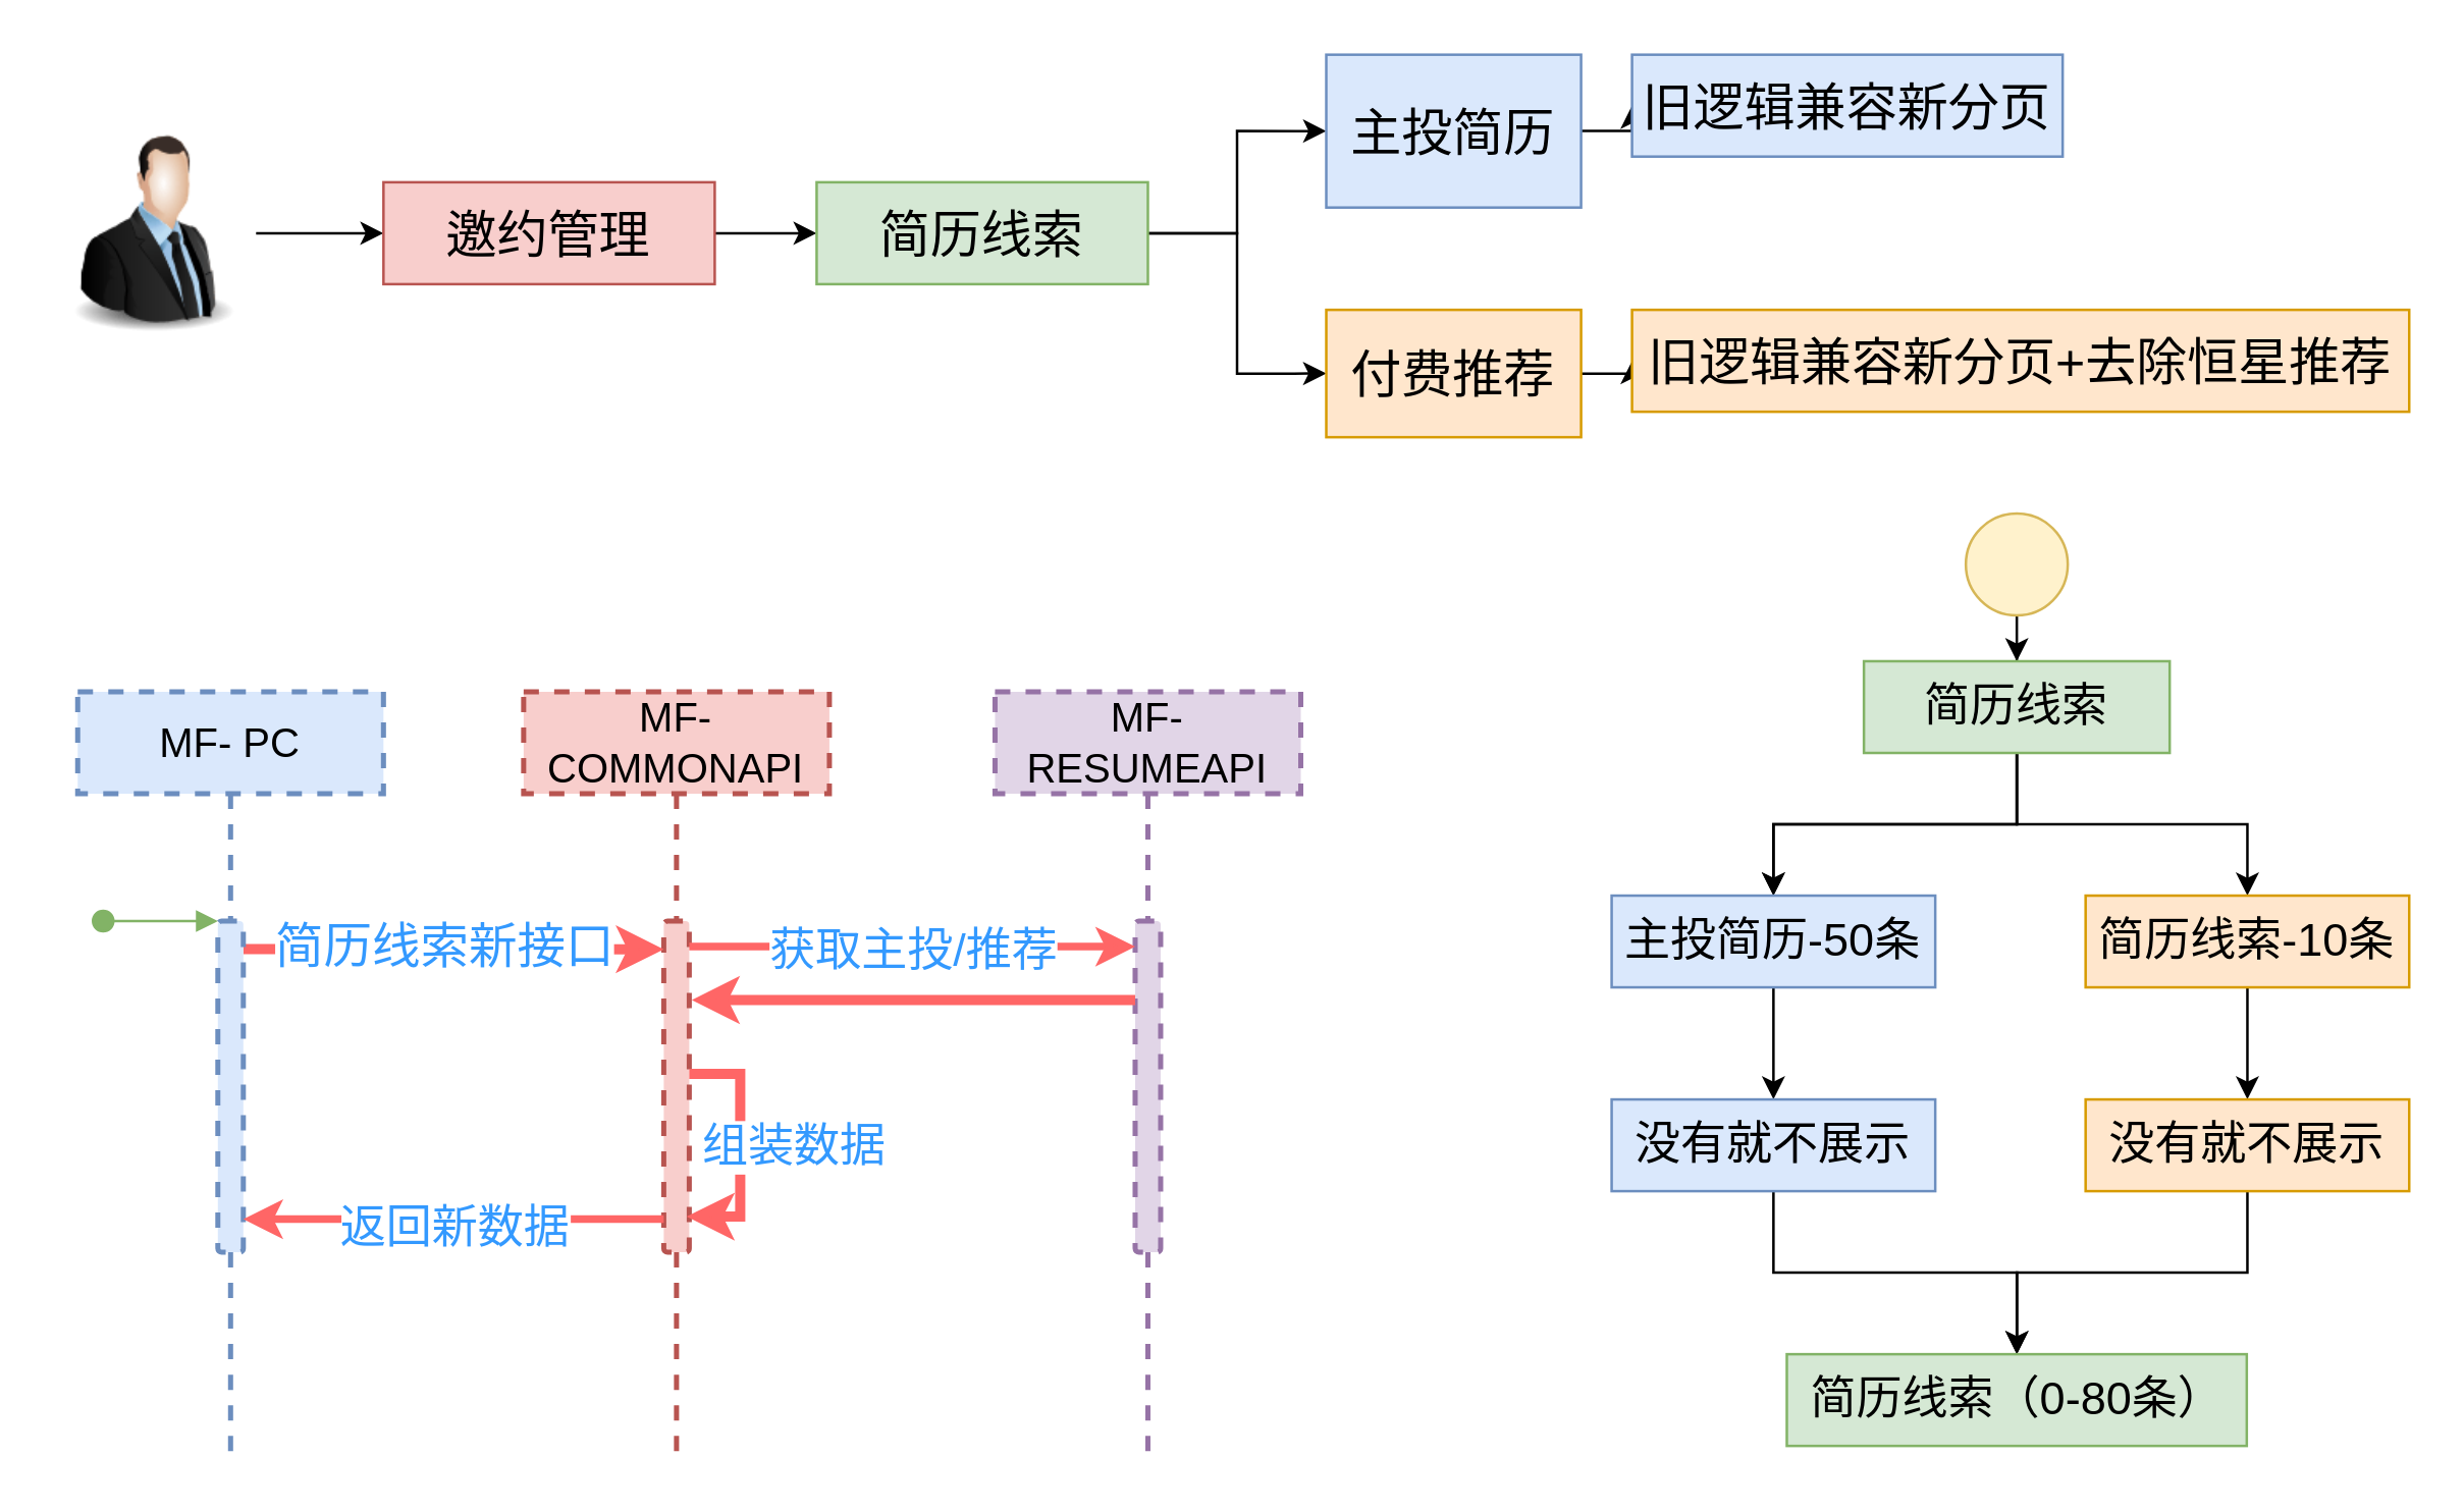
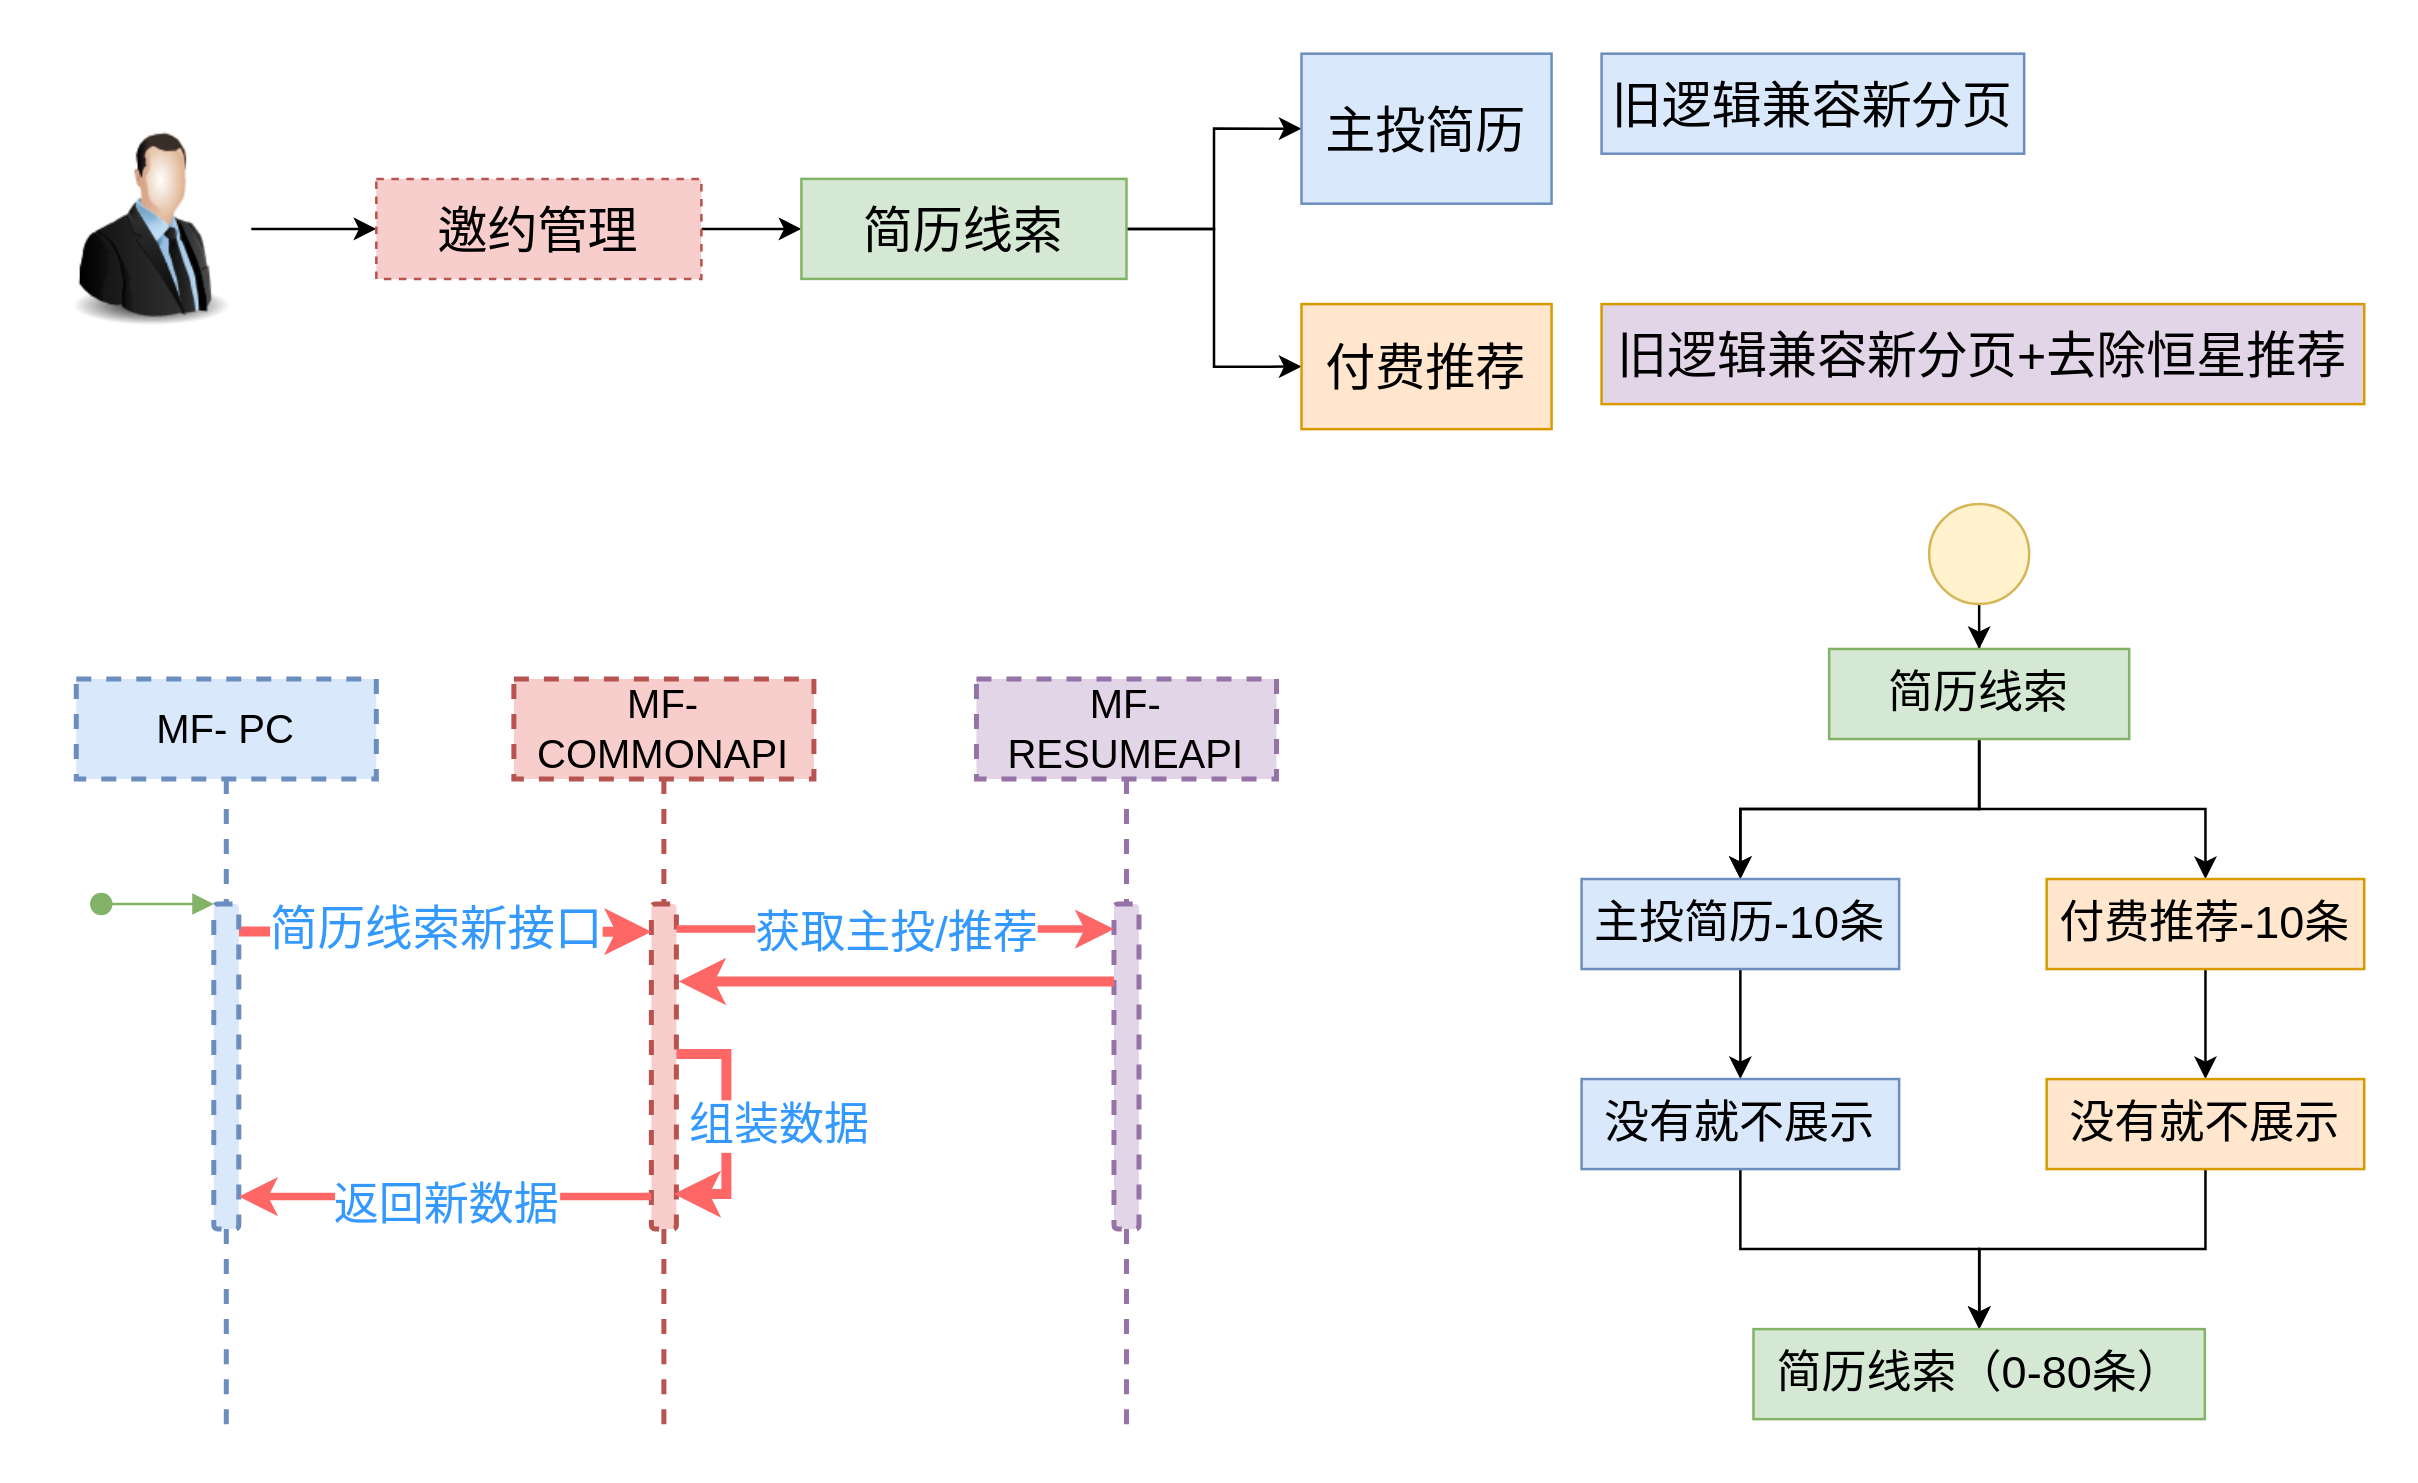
- <mxCell id="9" style="edgeStyle=orthogonalEdgeStyle;rounded=0;orthogonalLoop=1;jettySize=auto;html=1;entryX=0;entryY=0.5;entryDx=0;entryDy=0;" edge="1" parent="1" source="10" target="14"><mxGeometry relative="1" as="geometry" /></mxCell>
- <mxCell id="5" value="邀约管理" style="rounded=0;whiteSpace=wrap;html=1;fontSize=20;fillColor=#f8cecc;strokeColor=#b85450;" vertex="1" parent="1"><mxGeometry x="150" y="71" width="130" height="40" as="geometry" /></mxCell>
+ <mxCell id="5" value="邀约管理" style="rounded=0;whiteSpace=wrap;html=1;fontSize=20;fillColor=#f8cecc;strokeColor=#b85450;dashed=1;" vertex="1" parent="1"><mxGeometry x="150" y="71" width="130" height="40" as="geometry" /></mxCell>
- <mxCell id="15" value="旧逻辑兼容新分页+去除恒星推荐" style="rounded=0;whiteSpace=wrap;html=1;fontSize=20;fillColor=#ffe6cc;strokeColor=#d79b00;" vertex="1" parent="1"><mxGeometry x="640" y="121.08" width="305" height="40" as="geometry" /></mxCell>
+ <mxCell id="15" value="旧逻辑兼容新分页+去除恒星推荐" style="rounded=0;whiteSpace=wrap;html=1;fontSize=20;fillColor=#e1d5e7;strokeColor=#d79b00;" vertex="1" parent="1"><mxGeometry x="640" y="121.08" width="305" height="40" as="geometry" /></mxCell>
- <mxCell id="12" style="edgeStyle=orthogonalEdgeStyle;rounded=0;orthogonalLoop=1;jettySize=auto;html=1;" edge="1" parent="1" source="13" target="15"><mxGeometry relative="1" as="geometry" /></mxCell>
- <mxCell id="39" value="主投简历-50条" style="whiteSpace=wrap;html=1;fontSize=18;fillColor=#dae8fc;strokeColor=#6c8ebf;" vertex="1" parent="1"><mxGeometry x="632" y="351" width="127" height="36" as="geometry" /></mxCell>
+ <mxCell id="39" value="主投简历-10条" style="whiteSpace=wrap;html=1;fontSize=18;fillColor=#dae8fc;strokeColor=#6c8ebf;" vertex="1" parent="1"><mxGeometry x="632" y="351" width="127" height="36" as="geometry" /></mxCell>
- <mxCell id="41" value="简历线索-10条" style="whiteSpace=wrap;html=1;fontSize=18;fillColor=#ffe6cc;strokeColor=#d79b00;" vertex="1" parent="1"><mxGeometry x="818" y="351" width="127" height="36" as="geometry" /></mxCell>
+ <mxCell id="41" value="付费推荐-10条" style="whiteSpace=wrap;html=1;fontSize=18;fillColor=#ffe6cc;strokeColor=#d79b00;" vertex="1" parent="1"><mxGeometry x="818" y="351" width="127" height="36" as="geometry" /></mxCell>
